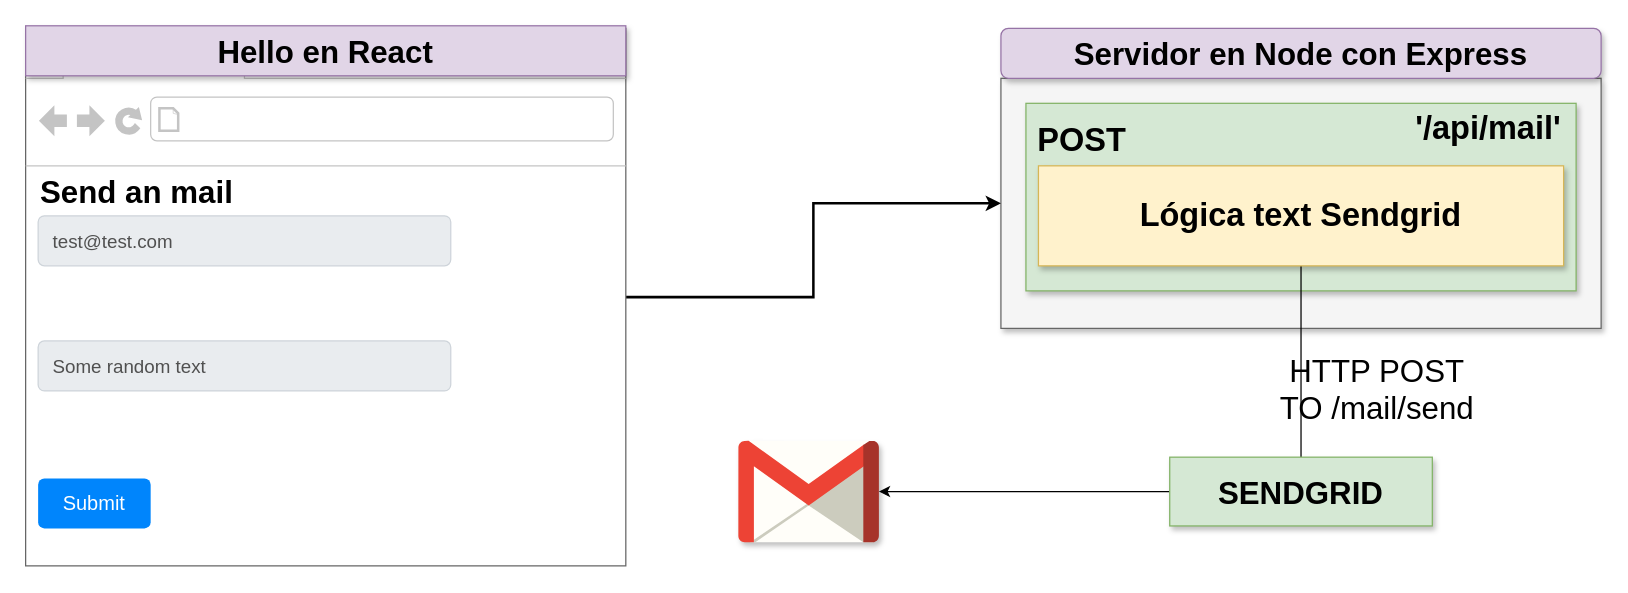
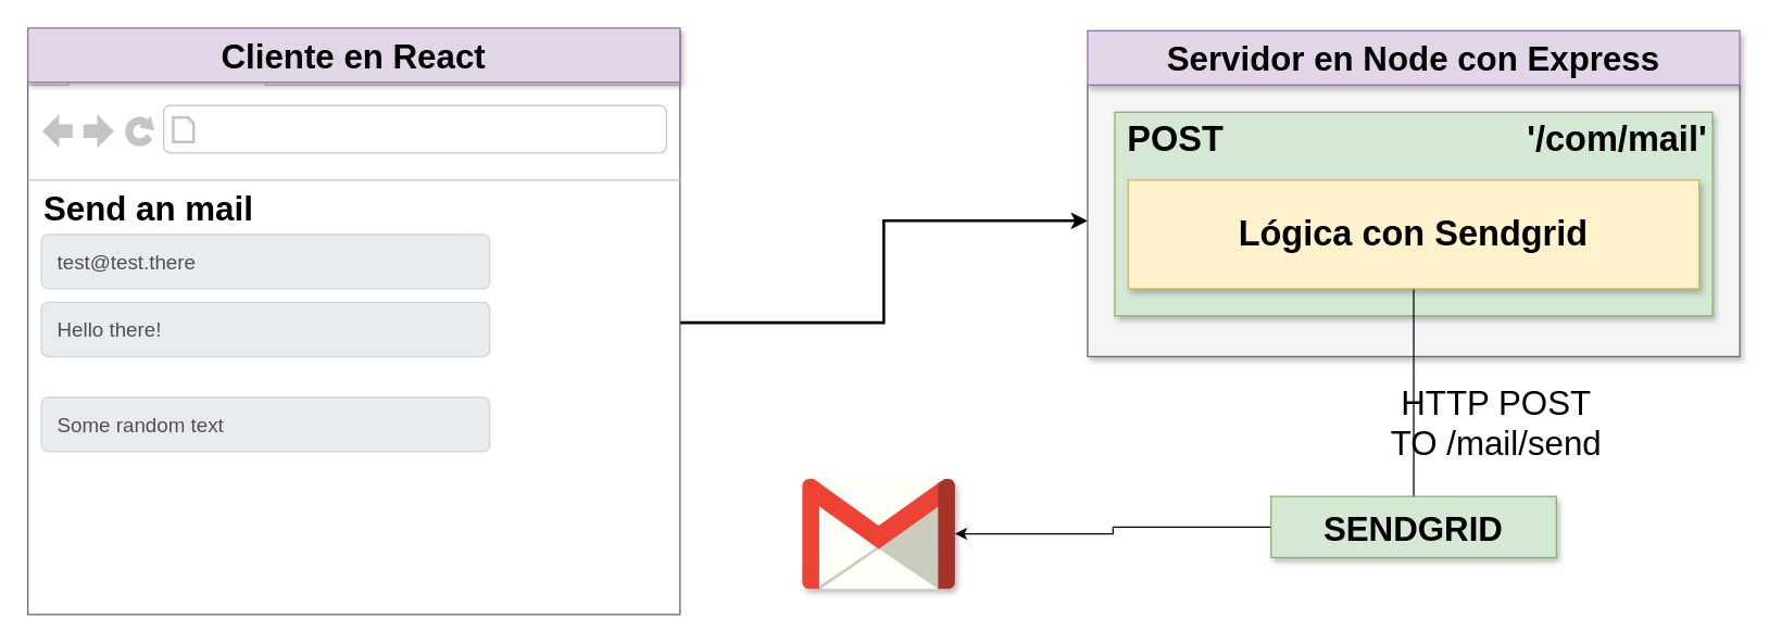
- <mxCell id="12" value="Hello en React" style="rounded=0;whiteSpace=wrap;html=1;shadow=1;fontSize=25;fontStyle=1;fillColor=#e1d5e7;strokeColor=#9673a6;" vertex="1" parent="4"><mxGeometry y="-2" width="480" height="40" as="geometry" /></mxCell>
+ <mxCell id="12" value="Cliente en React" style="rounded=0;whiteSpace=wrap;html=1;shadow=1;fontSize=25;fontStyle=1;fillColor=#e1d5e7;strokeColor=#9673a6;" vertex="1" parent="4"><mxGeometry y="-2" width="480" height="40" as="geometry" /></mxCell>
- <mxCell id="14" value="Servidor en Node con Express" style="whiteSpace=wrap;html=1;shadow=1;fontSize=25;fontStyle=1;fillColor=#e1d5e7;strokeColor=#9673a6;rounded=1;" vertex="1" parent="1"><mxGeometry x="800" y="22" width="480" height="40" as="geometry" /></mxCell>
+ <mxCell id="14" value="Servidor en Node con Express" style="rounded=0;whiteSpace=wrap;html=1;shadow=1;fontSize=25;fontStyle=1;fillColor=#e1d5e7;strokeColor=#9673a6;" vertex="1" parent="1"><mxGeometry x="800" y="22" width="480" height="40" as="geometry" /></mxCell>
- <mxCell id="17" value="'/api/mail'" style="text;html=1;strokeColor=none;fillColor=none;align=center;verticalAlign=middle;whiteSpace=wrap;rounded=0;shadow=1;fontSize=26;fontStyle=1" vertex="1" parent="1"><mxGeometry x="1130" y="92" width="120" height="20" as="geometry" /></mxCell>
+ <mxCell id="17" value="'/com/mail'" style="text;html=1;strokeColor=none;fillColor=none;align=center;verticalAlign=middle;whiteSpace=wrap;rounded=0;shadow=1;fontSize=26;fontStyle=1" vertex="1" parent="1"><mxGeometry x="1130" y="92" width="120" height="20" as="geometry" /></mxCell>
- <mxCell id="16" value="POST" style="text;html=1;strokeColor=none;fillColor=none;align=center;verticalAlign=middle;whiteSpace=wrap;rounded=0;shadow=1;fontSize=26;fontStyle=1" vertex="1" parent="1"><mxGeometry x="830" y="102" width="70" height="20" as="geometry" /></mxCell>
+ <mxCell id="16" value="POST" style="text;html=1;strokeColor=none;fillColor=none;align=center;verticalAlign=middle;whiteSpace=wrap;rounded=0;shadow=1;fontSize=26;fontStyle=1" vertex="1" parent="1"><mxGeometry x="830" y="92" width="70" height="20" as="geometry" /></mxCell>
- <mxCell id="19" value="Lógica text Sendgrid" style="rounded=0;whiteSpace=wrap;html=1;shadow=1;fontSize=26;align=center;fontStyle=1;fillColor=#fff2cc;strokeColor=#d6b656;" vertex="1" parent="1"><mxGeometry x="830" y="132" width="420" height="80" as="geometry" /></mxCell>
+ <mxCell id="19" value="Lógica con Sendgrid" style="rounded=0;whiteSpace=wrap;html=1;shadow=1;fontSize=26;align=center;fontStyle=1;fillColor=#fff2cc;strokeColor=#d6b656;" vertex="1" parent="1"><mxGeometry x="830" y="132" width="420" height="80" as="geometry" /></mxCell>
- <mxCell id="7" value="test@test.com" style="html=1;shadow=0;dashed=0;shape=mxgraph.bootstrap.rrect;rSize=5;strokeColor=#CED4DA;strokeWidth=1;fillColor=#E9ECEF;fontColor=#505050;whiteSpace=wrap;align=left;verticalAlign=middle;spacingLeft=10;fontSize=15;" vertex="1" parent="4"><mxGeometry x="10" y="150" width="330" height="40" as="geometry" /></mxCell>
+ <mxCell id="7" value="test@test.there" style="html=1;shadow=0;dashed=0;shape=mxgraph.bootstrap.rrect;rSize=5;strokeColor=#CED4DA;strokeWidth=1;fillColor=#E9ECEF;fontColor=#505050;whiteSpace=wrap;align=left;verticalAlign=middle;spacingLeft=10;fontSize=15;" vertex="1" parent="4"><mxGeometry x="10" y="150" width="330" height="40" as="geometry" /></mxCell>
+ <mxCell id="10" value="Hello there!" style="html=1;shadow=0;dashed=0;shape=mxgraph.bootstrap.rrect;rSize=5;strokeColor=#CED4DA;strokeWidth=1;fillColor=#E9ECEF;fontColor=#505050;whiteSpace=wrap;align=left;verticalAlign=middle;spacingLeft=10;fontSize=15;" vertex="1" parent="4"><mxGeometry x="10" y="200" width="330" height="40" as="geometry" /></mxCell>
- <mxCell id="11" value="Some random text" style="html=1;shadow=0;dashed=0;shape=mxgraph.bootstrap.rrect;rSize=5;strokeColor=#CED4DA;strokeWidth=1;fillColor=#E9ECEF;fontColor=#505050;whiteSpace=wrap;align=left;verticalAlign=middle;spacingLeft=10;fontSize=15;" vertex="1" parent="4"><mxGeometry x="10" y="250" width="330" height="40" as="geometry" /></mxCell>
+ <mxCell id="11" value="Some random text" style="html=1;shadow=0;dashed=0;shape=mxgraph.bootstrap.rrect;rSize=5;strokeColor=#CED4DA;strokeWidth=1;fillColor=#E9ECEF;fontColor=#505050;whiteSpace=wrap;align=left;verticalAlign=middle;spacingLeft=10;fontSize=15;" vertex="1" parent="4"><mxGeometry x="10" y="270" width="330" height="40" as="geometry" /></mxCell>
- <mxCell id="22" value="SENDGRID" style="rounded=0;whiteSpace=wrap;html=1;shadow=1;fontSize=25;fontStyle=1;fillColor=#d5e8d4;strokeColor=#82b366;" vertex="1" parent="1"><mxGeometry x="935" y="365" width="210" height="55" as="geometry" /></mxCell>
+ <mxCell id="22" value="SENDGRID" style="rounded=0;whiteSpace=wrap;html=1;shadow=1;fontSize=25;fontStyle=1;fillColor=#d5e8d4;strokeColor=#82b366;" vertex="1" parent="1"><mxGeometry x="935" y="365" width="210" height="45" as="geometry" /></mxCell>
- <mxCell id="9" value="Submit" style="html=1;shadow=0;dashed=0;shape=mxgraph.bootstrap.rrect;rSize=5;strokeColor=none;strokeWidth=1;fillColor=#0085FC;fontColor=#FFFFFF;whiteSpace=wrap;align=center;verticalAlign=middle;spacingLeft=0;fontStyle=0;fontSize=16;spacing=5;" vertex="1" parent="4"><mxGeometry x="10" y="360" width="90" height="40" as="geometry" /></mxCell>
